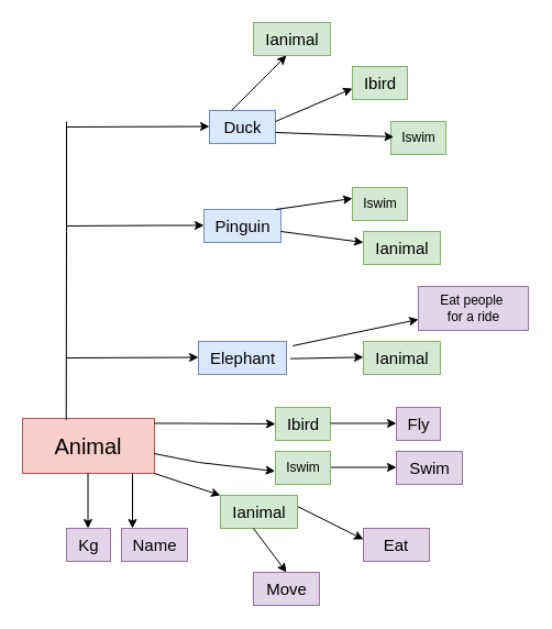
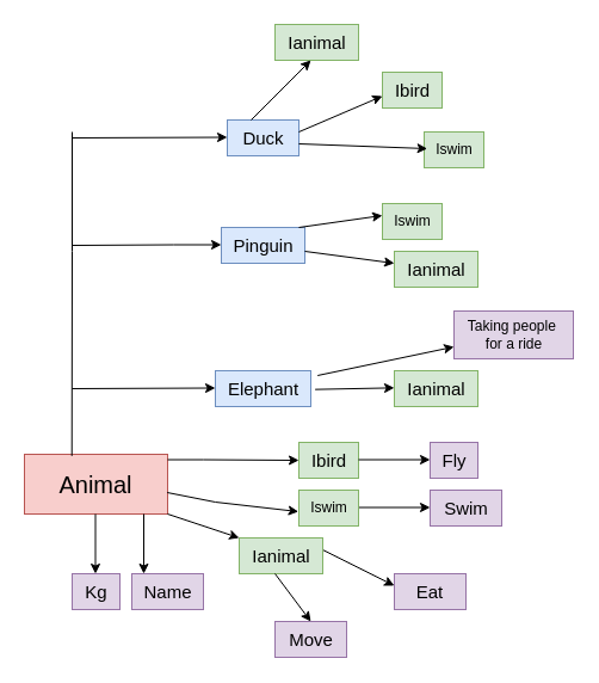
- <mxCell id="18" value="Eat people&amp;nbsp;&lt;div&gt;for a ride&lt;/div&gt;" style="text;html=1;align=center;verticalAlign=middle;resizable=0;points=[];autosize=1;strokeColor=#9673a6;fillColor=#e1d5e7;" parent="1" vertex="1"><mxGeometry x="380" y="260" width="100" height="40" as="geometry" /></mxCell>
+ <mxCell id="18" value="Taking people&amp;nbsp;&lt;div&gt;for a ride&lt;/div&gt;" style="text;html=1;align=center;verticalAlign=middle;resizable=0;points=[];autosize=1;strokeColor=#9673a6;fillColor=#e1d5e7;" parent="1" vertex="1"><mxGeometry x="380" y="260" width="100" height="40" as="geometry" /></mxCell>
